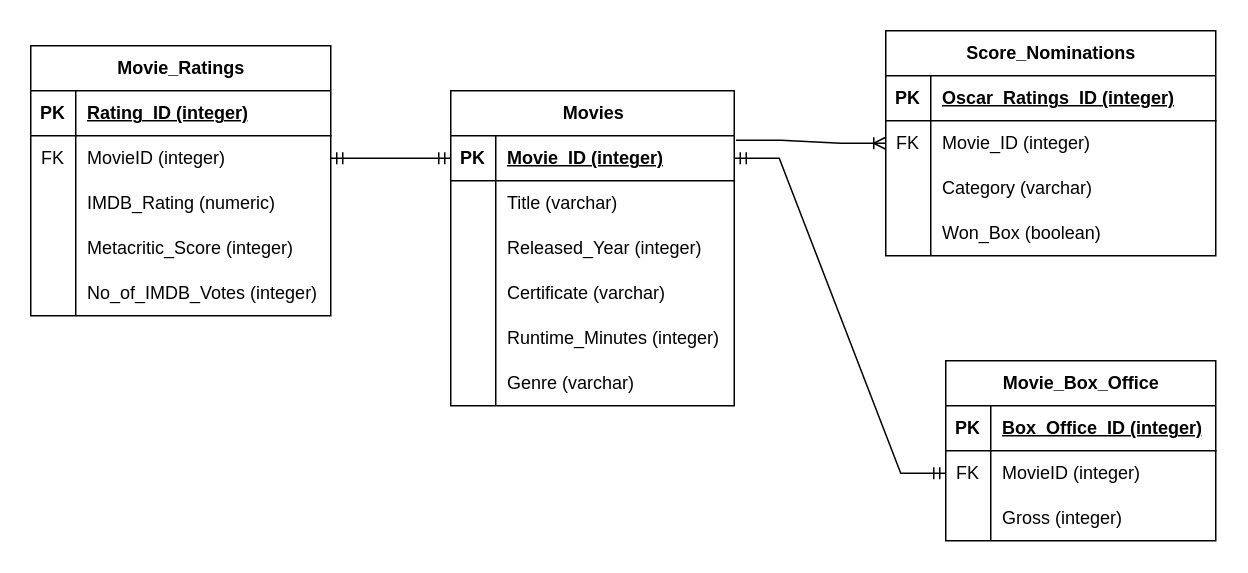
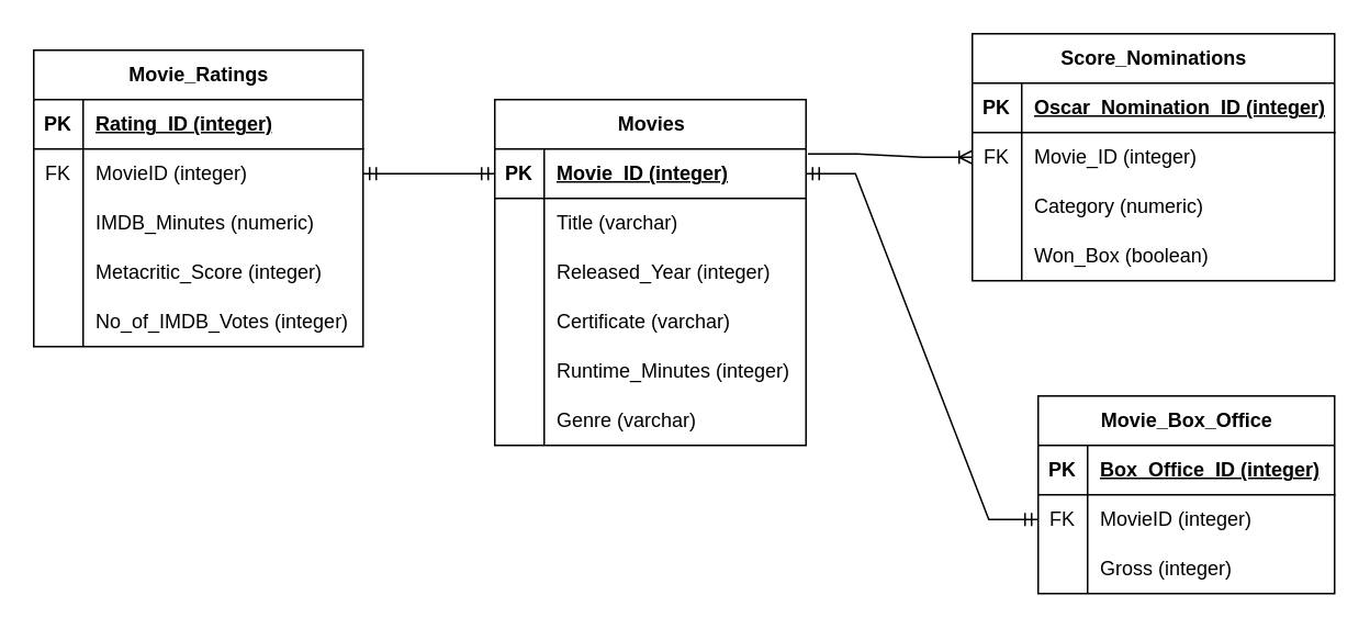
- <mxCell id="50" value="Oscar_Ratings_ID (integer)" style="shape=partialRectangle;connectable=0;fillColor=none;top=0;left=0;bottom=0;right=0;align=left;spacingLeft=6;fontStyle=5;overflow=hidden;whiteSpace=wrap;html=1;" vertex="1" parent="48"><mxGeometry x="30" width="190" height="30" as="geometry"><mxRectangle width="190" height="30" as="alternateBounds" /></mxGeometry></mxCell>
+ <mxCell id="50" value="Oscar_Nomination_ID (integer)" style="shape=partialRectangle;connectable=0;fillColor=none;top=0;left=0;bottom=0;right=0;align=left;spacingLeft=6;fontStyle=5;overflow=hidden;whiteSpace=wrap;html=1;" vertex="1" parent="48"><mxGeometry x="30" width="190" height="30" as="geometry"><mxRectangle width="190" height="30" as="alternateBounds" /></mxGeometry></mxCell>
- <mxCell id="56" value="Category (varchar)" style="shape=partialRectangle;connectable=0;fillColor=none;top=0;left=0;bottom=0;right=0;align=left;spacingLeft=6;overflow=hidden;whiteSpace=wrap;html=1;" vertex="1" parent="54"><mxGeometry x="30" width="190" height="30" as="geometry"><mxRectangle width="190" height="30" as="alternateBounds" /></mxGeometry></mxCell>
+ <mxCell id="56" value="Category (numeric)" style="shape=partialRectangle;connectable=0;fillColor=none;top=0;left=0;bottom=0;right=0;align=left;spacingLeft=6;overflow=hidden;whiteSpace=wrap;html=1;" vertex="1" parent="54"><mxGeometry x="30" width="190" height="30" as="geometry"><mxRectangle width="190" height="30" as="alternateBounds" /></mxGeometry></mxCell>
- <mxCell id="30" value="IMDB_Rating (numeric)" style="shape=partialRectangle;connectable=0;fillColor=none;top=0;left=0;bottom=0;right=0;align=left;spacingLeft=6;overflow=hidden;whiteSpace=wrap;html=1;" vertex="1" parent="28"><mxGeometry x="30" width="170" height="30" as="geometry"><mxRectangle width="170" height="30" as="alternateBounds" /></mxGeometry></mxCell>
+ <mxCell id="30" value="IMDB_Minutes (numeric)" style="shape=partialRectangle;connectable=0;fillColor=none;top=0;left=0;bottom=0;right=0;align=left;spacingLeft=6;overflow=hidden;whiteSpace=wrap;html=1;" vertex="1" parent="28"><mxGeometry x="30" width="170" height="30" as="geometry"><mxRectangle width="170" height="30" as="alternateBounds" /></mxGeometry></mxCell>
